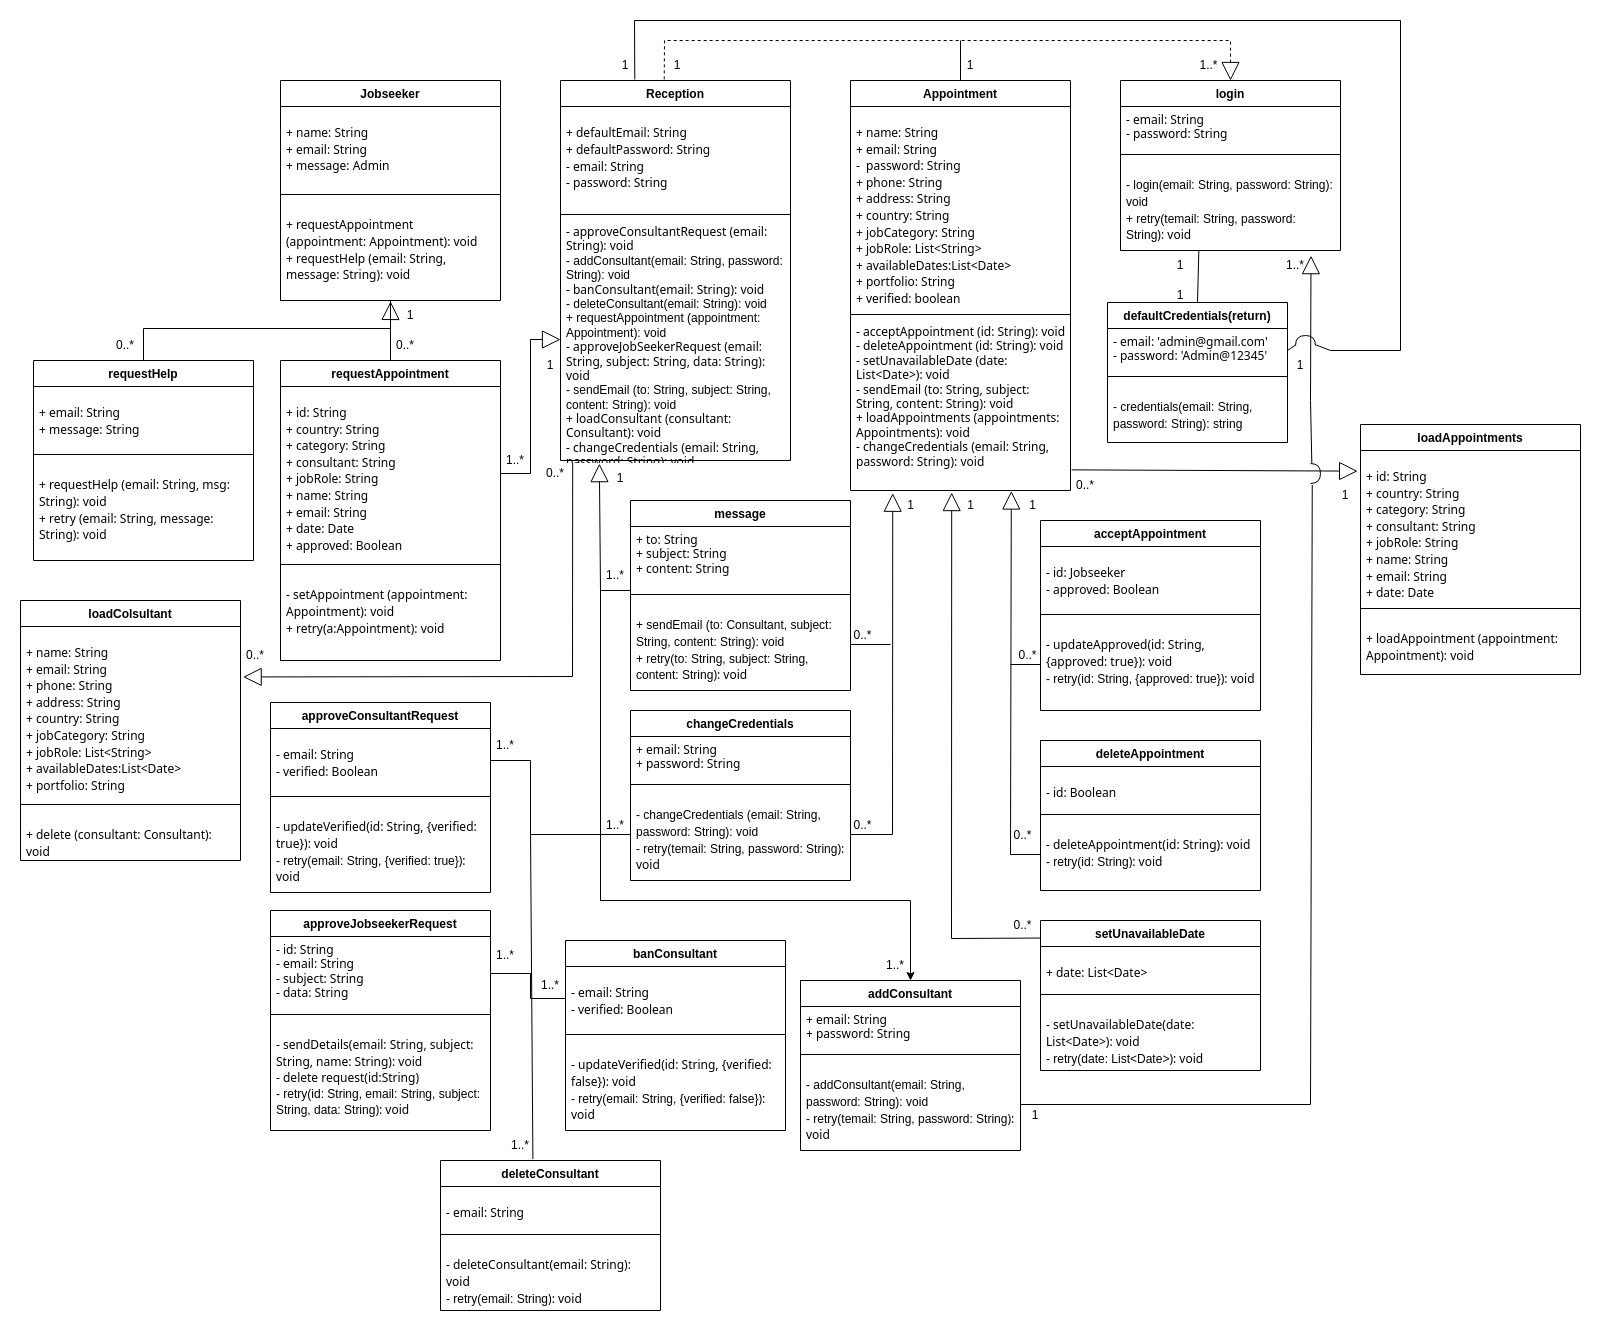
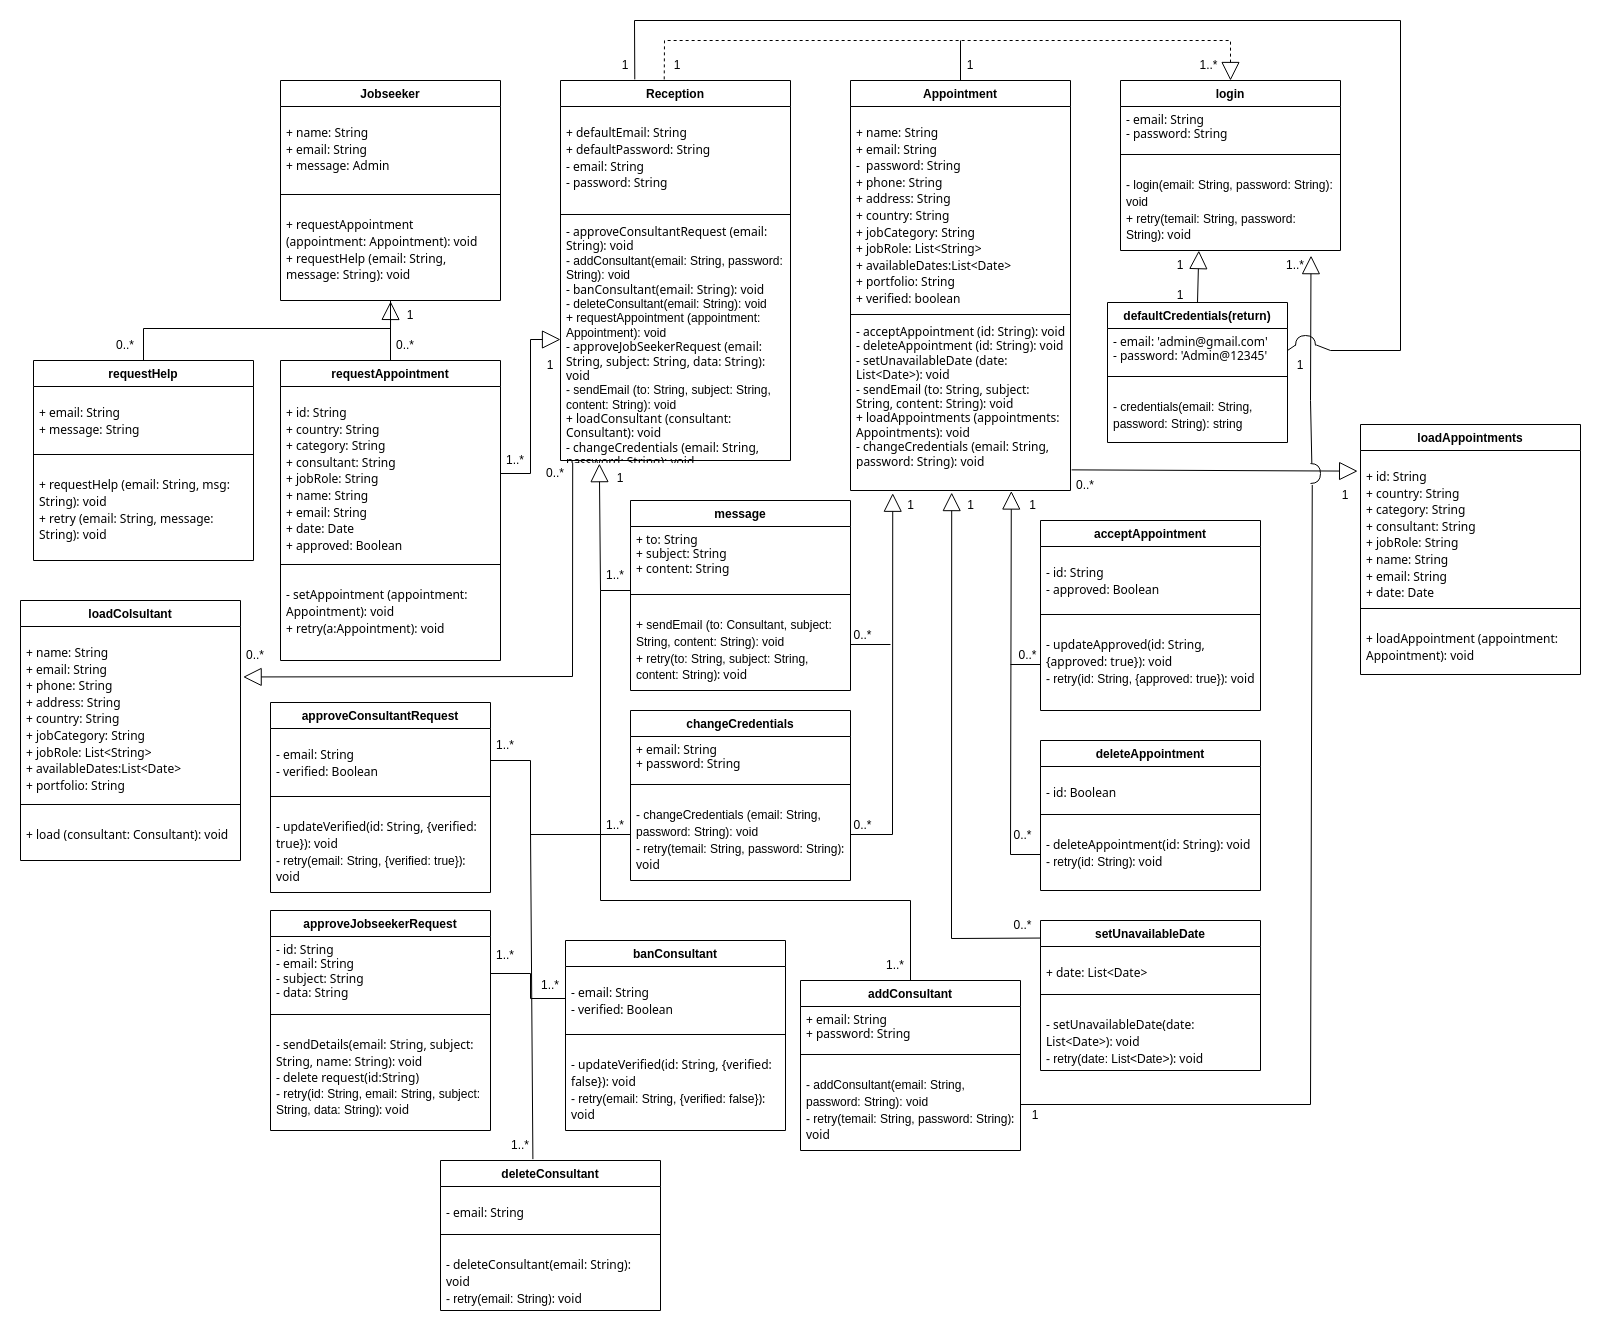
- <mxCell id="99" value="" style="endArrow=none;endSize=16;endFill=0;html=1;rounded=0;exitX=0.5;exitY=0;exitDx=0;exitDy=0;entryX=0.356;entryY=1.001;entryDx=0;entryDy=0;entryPerimeter=0;" edge="1" parent="1" source="95" target="88"><mxGeometry width="160" relative="1" as="geometry"><mxPoint x="1220" y="220" as="sourcePoint" /><mxPoint x="1380" y="220" as="targetPoint" /></mxGeometry></mxCell>
+ <mxCell id="99" value="" style="endArrow=block;endSize=16;endFill=0;html=1;rounded=0;exitX=0.5;exitY=0;exitDx=0;exitDy=0;entryX=0.356;entryY=1.001;entryDx=0;entryDy=0;entryPerimeter=0;" edge="1" parent="1" source="95" target="88"><mxGeometry width="160" relative="1" as="geometry"><mxPoint x="1220" y="220" as="sourcePoint" /><mxPoint x="1380" y="220" as="targetPoint" /></mxGeometry></mxCell>
- <mxCell id="23" value="&lt;p style=&quot;line-height: 130%;&quot;&gt;&lt;span style=&quot;background-color: initial; font-family: Söhne, ui-sans-serif, system-ui, -apple-system, &amp;quot;Segoe UI&amp;quot;, Roboto, Ubuntu, Cantarell, &amp;quot;Noto Sans&amp;quot;, sans-serif, &amp;quot;Helvetica Neue&amp;quot;, Arial, &amp;quot;Apple Color Emoji&amp;quot;, &amp;quot;Segoe UI Emoji&amp;quot;, &amp;quot;Segoe UI Symbol&amp;quot;, &amp;quot;Noto Color Emoji&amp;quot;;&quot;&gt;- id: Jobseeker&lt;/span&gt;&lt;br&gt;&lt;span style=&quot;background-color: initial; font-family: Söhne, ui-sans-serif, system-ui, -apple-system, &amp;quot;Segoe UI&amp;quot;, Roboto, Ubuntu, Cantarell, &amp;quot;Noto Sans&amp;quot;, sans-serif, &amp;quot;Helvetica Neue&amp;quot;, Arial, &amp;quot;Apple Color Emoji&amp;quot;, &amp;quot;Segoe UI Emoji&amp;quot;, &amp;quot;Segoe UI Symbol&amp;quot;, &amp;quot;Noto Color Emoji&amp;quot;;&quot;&gt;- approved: Boolean&lt;/span&gt;&lt;span style=&quot;background-color: initial; font-family: Söhne, ui-sans-serif, system-ui, -apple-system, &amp;quot;Segoe UI&amp;quot;, Roboto, Ubuntu, Cantarell, &amp;quot;Noto Sans&amp;quot;, sans-serif, &amp;quot;Helvetica Neue&amp;quot;, Arial, &amp;quot;Apple Color Emoji&amp;quot;, &amp;quot;Segoe UI Emoji&amp;quot;, &amp;quot;Segoe UI Symbol&amp;quot;, &amp;quot;Noto Color Emoji&amp;quot;;&quot;&gt;&lt;br&gt;&lt;/span&gt;&lt;/p&gt;" style="text;strokeColor=none;fillColor=none;align=left;verticalAlign=top;spacingLeft=4;spacingRight=4;overflow=hidden;rotatable=0;points=[[0,0.5],[1,0.5]];portConstraint=eastwest;whiteSpace=wrap;html=1;" vertex="1" parent="22"><mxGeometry y="26" width="220" height="64" as="geometry" /></mxCell>
+ <mxCell id="23" value="&lt;p style=&quot;line-height: 130%;&quot;&gt;&lt;span style=&quot;background-color: initial; font-family: Söhne, ui-sans-serif, system-ui, -apple-system, &amp;quot;Segoe UI&amp;quot;, Roboto, Ubuntu, Cantarell, &amp;quot;Noto Sans&amp;quot;, sans-serif, &amp;quot;Helvetica Neue&amp;quot;, Arial, &amp;quot;Apple Color Emoji&amp;quot;, &amp;quot;Segoe UI Emoji&amp;quot;, &amp;quot;Segoe UI Symbol&amp;quot;, &amp;quot;Noto Color Emoji&amp;quot;;&quot;&gt;- id: String&lt;/span&gt;&lt;br&gt;&lt;span style=&quot;background-color: initial; font-family: Söhne, ui-sans-serif, system-ui, -apple-system, &amp;quot;Segoe UI&amp;quot;, Roboto, Ubuntu, Cantarell, &amp;quot;Noto Sans&amp;quot;, sans-serif, &amp;quot;Helvetica Neue&amp;quot;, Arial, &amp;quot;Apple Color Emoji&amp;quot;, &amp;quot;Segoe UI Emoji&amp;quot;, &amp;quot;Segoe UI Symbol&amp;quot;, &amp;quot;Noto Color Emoji&amp;quot;;&quot;&gt;- approved: Boolean&lt;/span&gt;&lt;span style=&quot;background-color: initial; font-family: Söhne, ui-sans-serif, system-ui, -apple-system, &amp;quot;Segoe UI&amp;quot;, Roboto, Ubuntu, Cantarell, &amp;quot;Noto Sans&amp;quot;, sans-serif, &amp;quot;Helvetica Neue&amp;quot;, Arial, &amp;quot;Apple Color Emoji&amp;quot;, &amp;quot;Segoe UI Emoji&amp;quot;, &amp;quot;Segoe UI Symbol&amp;quot;, &amp;quot;Noto Color Emoji&amp;quot;;&quot;&gt;&lt;br&gt;&lt;/span&gt;&lt;/p&gt;" style="text;strokeColor=none;fillColor=none;align=left;verticalAlign=top;spacingLeft=4;spacingRight=4;overflow=hidden;rotatable=0;points=[[0,0.5],[1,0.5]];portConstraint=eastwest;whiteSpace=wrap;html=1;" vertex="1" parent="22"><mxGeometry y="26" width="220" height="64" as="geometry" /></mxCell>
- <mxCell id="78" value="&lt;p style=&quot;line-height: 140%;&quot;&gt;&lt;span style=&quot;font-family: Söhne, ui-sans-serif, system-ui, -apple-system, &amp;quot;Segoe UI&amp;quot;, Roboto, Ubuntu, Cantarell, &amp;quot;Noto Sans&amp;quot;, sans-serif, &amp;quot;Helvetica Neue&amp;quot;, Arial, &amp;quot;Apple Color Emoji&amp;quot;, &amp;quot;Segoe UI Emoji&amp;quot;, &amp;quot;Segoe UI Symbol&amp;quot;, &amp;quot;Noto Color Emoji&amp;quot;;&quot;&gt;+ delete (consultant: Consultant): void&lt;/span&gt;&lt;br&gt;&lt;/p&gt;" style="text;strokeColor=none;fillColor=none;align=left;verticalAlign=top;spacingLeft=4;spacingRight=4;overflow=hidden;rotatable=0;points=[[0,0.5],[1,0.5]];portConstraint=eastwest;whiteSpace=wrap;html=1;" vertex="1" parent="75"><mxGeometry y="208" width="220" height="52" as="geometry" /></mxCell>
+ <mxCell id="78" value="&lt;p style=&quot;line-height: 140%;&quot;&gt;&lt;span style=&quot;font-family: Söhne, ui-sans-serif, system-ui, -apple-system, &amp;quot;Segoe UI&amp;quot;, Roboto, Ubuntu, Cantarell, &amp;quot;Noto Sans&amp;quot;, sans-serif, &amp;quot;Helvetica Neue&amp;quot;, Arial, &amp;quot;Apple Color Emoji&amp;quot;, &amp;quot;Segoe UI Emoji&amp;quot;, &amp;quot;Segoe UI Symbol&amp;quot;, &amp;quot;Noto Color Emoji&amp;quot;;&quot;&gt;+ load (consultant: Consultant): void&lt;/span&gt;&lt;br&gt;&lt;/p&gt;" style="text;strokeColor=none;fillColor=none;align=left;verticalAlign=top;spacingLeft=4;spacingRight=4;overflow=hidden;rotatable=0;points=[[0,0.5],[1,0.5]];portConstraint=eastwest;whiteSpace=wrap;html=1;" vertex="1" parent="75"><mxGeometry y="208" width="220" height="52" as="geometry" /></mxCell>
- <mxCell id="68" value="" style="endArrow=classic;html=1;rounded=0;entryX=0.5;entryY=0;entryDx=0;entryDy=0;exitX=0;exitY=1;exitDx=0;exitDy=0;exitPerimeter=0;" edge="1" parent="1" source="35" target="58"><mxGeometry width="50" height="50" relative="1" as="geometry"><mxPoint x="580" y="600" as="sourcePoint" /><mxPoint x="650" y="880" as="targetPoint" /><Array as="points"><mxPoint x="600" y="590" /><mxPoint x="600" y="900" /><mxPoint x="910" y="900" /></Array></mxGeometry></mxCell>
+ <mxCell id="68" value="" style="endArrow=none;html=1;rounded=0;entryX=0.5;entryY=0;entryDx=0;entryDy=0;exitX=0;exitY=1;exitDx=0;exitDy=0;exitPerimeter=0;" edge="1" parent="1" source="35" target="58"><mxGeometry width="50" height="50" relative="1" as="geometry"><mxPoint x="580" y="600" as="sourcePoint" /><mxPoint x="650" y="880" as="targetPoint" /><Array as="points"><mxPoint x="600" y="590" /><mxPoint x="600" y="900" /><mxPoint x="910" y="900" /></Array></mxGeometry></mxCell>
